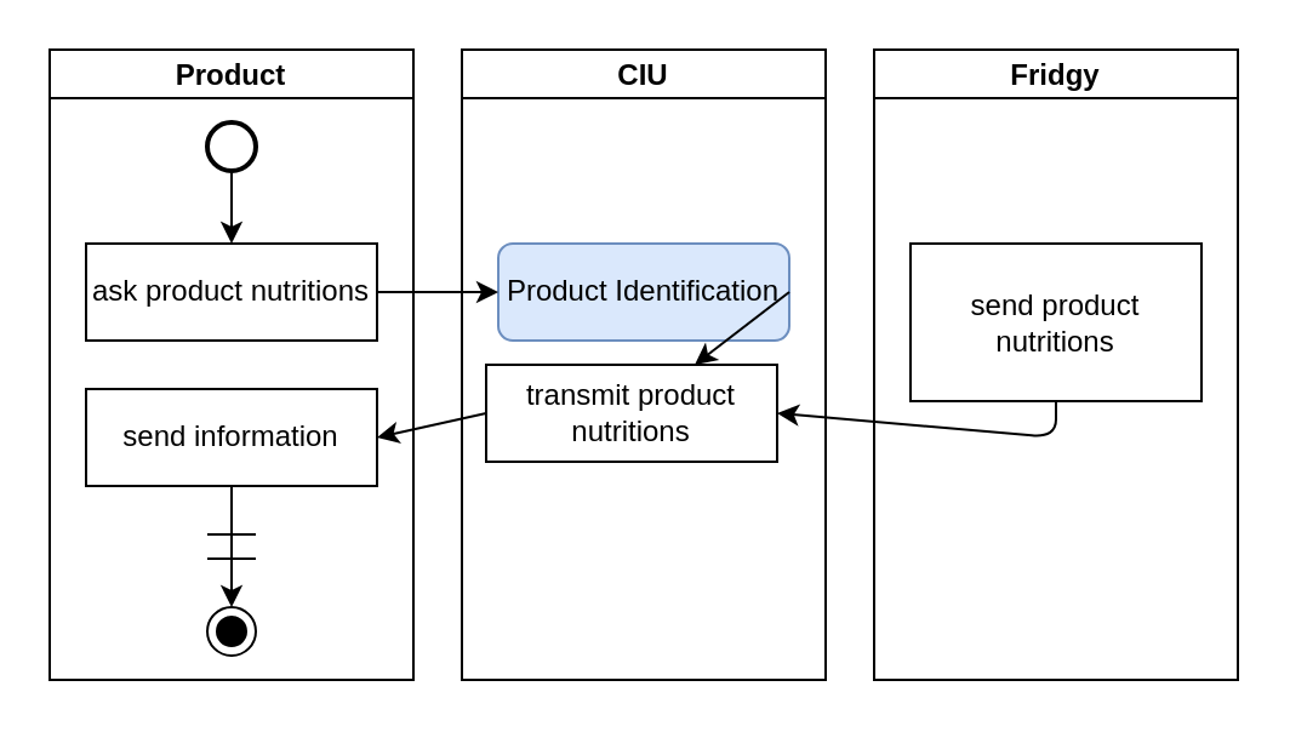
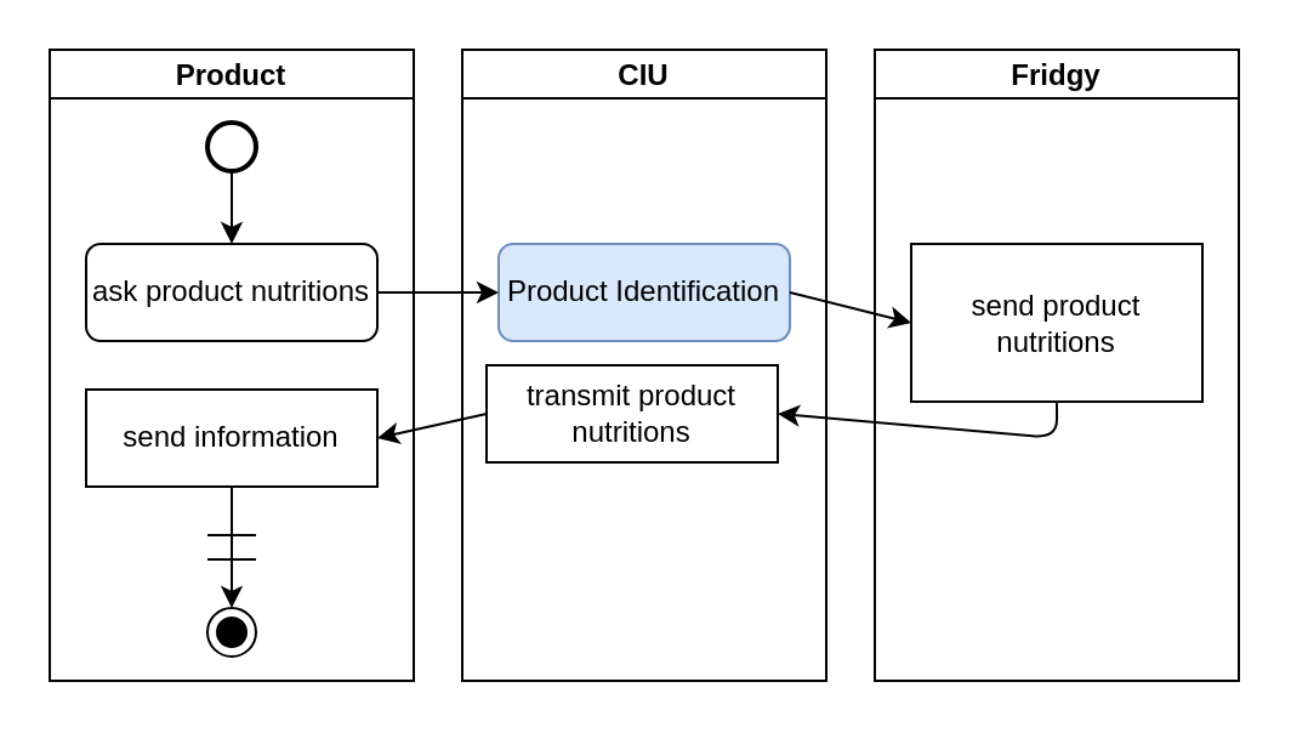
- <mxCell id="3" value="ask product nutritions" style="rounded=0;whiteSpace=wrap;html=1;" vertex="1" parent="2"><mxGeometry x="15" y="80" width="120" height="40" as="geometry" /></mxCell>
+ <mxCell id="3" value="ask product nutritions" style="whiteSpace=wrap;html=1;rounded=1;" vertex="1" parent="2"><mxGeometry x="15" y="80" width="120" height="40" as="geometry" /></mxCell>
- <mxCell id="17" value="" style="endArrow=classic;html=1;exitX=1;exitY=0.5;exitDx=0;exitDy=0;" edge="1" parent="1" source="13" target="12"><mxGeometry width="50" height="50" relative="1" as="geometry"><mxPoint x="325" y="110" as="sourcePoint" /><mxPoint x="375" y="110" as="targetPoint" /></mxGeometry></mxCell>
+ <mxCell id="17" value="" style="endArrow=classic;html=1;exitX=1;exitY=0.5;exitDx=0;exitDy=0;entryX=0;entryY=0.5;entryDx=0;entryDy=0;" edge="1" parent="1" source="13" target="15"><mxGeometry width="50" height="50" relative="1" as="geometry"><mxPoint x="325" y="110" as="sourcePoint" /><mxPoint x="375" y="110" as="targetPoint" /></mxGeometry></mxCell>
